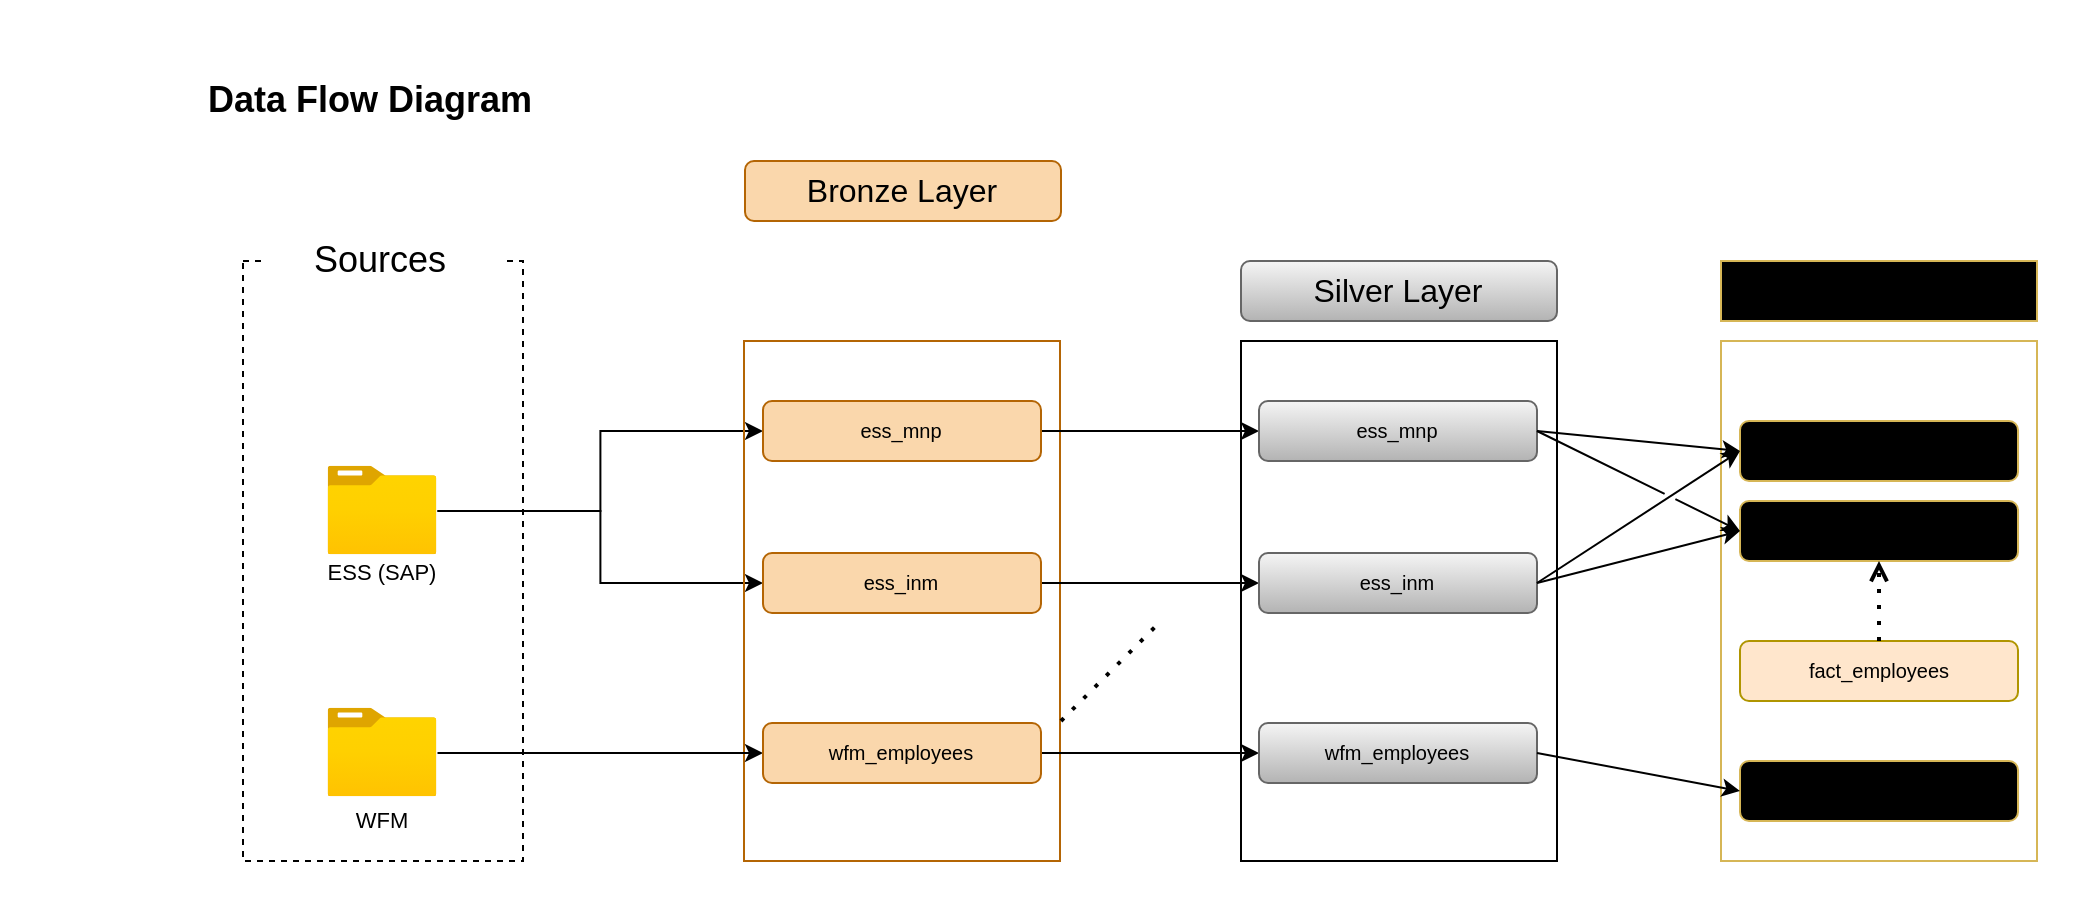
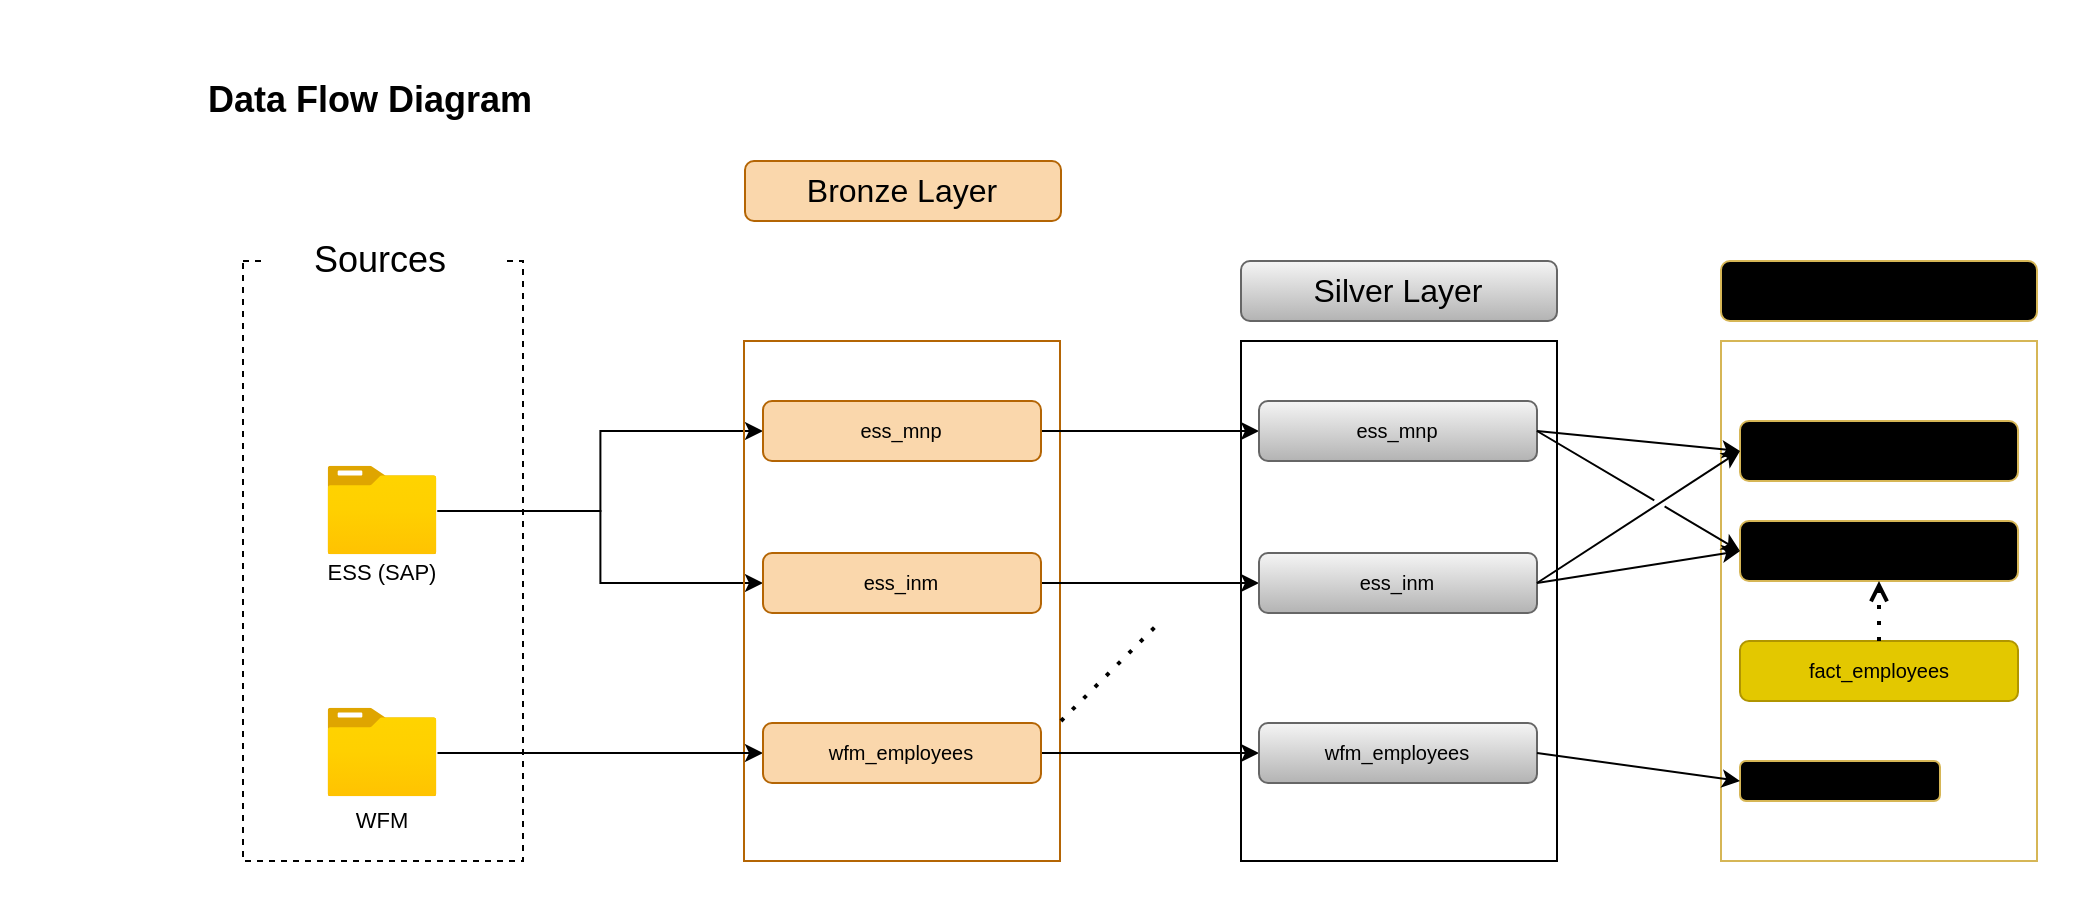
- <mxCell id="25" value="Gold Layer" style="whiteSpace=wrap;html=1;fillColor=light-dark(#ffffff, #281d00);strokeColor=#d6b656;fontSize=16;gradientColor=#ffd966;rounded=0;" parent="1" vertex="1"><mxGeometry x="860" y="130" width="158" height="30" as="geometry" /></mxCell>
+ <mxCell id="25" value="Gold Layer" style="rounded=1;whiteSpace=wrap;html=1;fillColor=light-dark(#ffffff, #281d00);strokeColor=#d6b656;fontSize=16;gradientColor=#ffd966;" parent="1" vertex="1"><mxGeometry x="860" y="130" width="158" height="30" as="geometry" /></mxCell>
- <mxCell id="32" value="fact_recent_approved_hours" style="rounded=1;whiteSpace=wrap;html=1;fillColor=light-dark(#ffffff, #281d00);strokeColor=#d6b656;fontSize=10;gradientColor=#ffd966;" vertex="1" parent="1"><mxGeometry x="869.5" y="250" width="139" height="30" as="geometry" /></mxCell>
+ <mxCell id="32" value="fact_recent_approved_hours" style="rounded=1;whiteSpace=wrap;html=1;fillColor=light-dark(#ffffff, #281d00);strokeColor=#d6b656;fontSize=10;gradientColor=#ffd966;" vertex="1" parent="1"><mxGeometry x="869.5" y="260" width="139" height="30" as="geometry" /></mxCell>
- <mxCell id="36" value="fact_employees" style="rounded=1;whiteSpace=wrap;html=1;fillColor=#ffe6cc;strokeColor=#B09500;fontSize=10;fontColor=#000000;" vertex="1" parent="1"><mxGeometry x="869.5" y="320" width="139" height="30" as="geometry" /></mxCell>
+ <mxCell id="36" value="fact_employees" style="rounded=1;whiteSpace=wrap;html=1;fillColor=#e3c800;strokeColor=#B09500;fontSize=10;fontColor=#000000;" vertex="1" parent="1"><mxGeometry x="869.5" y="320" width="139" height="30" as="geometry" /></mxCell>
- <mxCell id="28" value="dim_employees" style="rounded=1;whiteSpace=wrap;html=1;fillColor=light-dark(#ffffff, #281d00);strokeColor=#d6b656;fontSize=10;gradientColor=#ffd966;" parent="1" vertex="1"><mxGeometry x="869.5" y="380" width="139" height="30" as="geometry" /></mxCell>
+ <mxCell id="28" value="dim_employees" style="rounded=1;whiteSpace=wrap;html=1;fillColor=light-dark(#ffffff, #281d00);strokeColor=#d6b656;fontSize=10;gradientColor=#ffd966;" parent="1" vertex="1"><mxGeometry x="869.5" y="380" width="100" height="20" as="geometry" /></mxCell>
